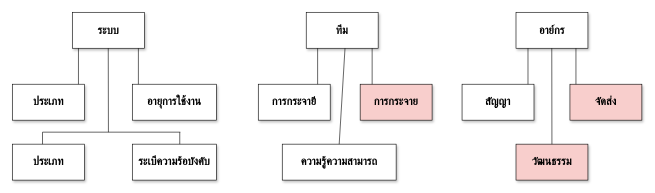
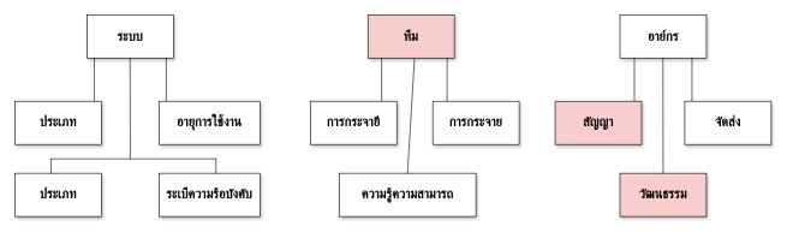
- <mxCell id="3" value="&lt;font style=&quot;font-size: 18px;&quot;&gt;&lt;b&gt;ทีม&lt;/b&gt;&lt;/font&gt;" style="rounded=0;whiteSpace=wrap;html=1;shadow=1;" vertex="1" parent="1"><mxGeometry x="510" y="20" width="120" height="60" as="geometry" /></mxCell>
+ <mxCell id="3" value="&lt;font style=&quot;font-size: 18px;&quot;&gt;&lt;b&gt;ทีม&lt;/b&gt;&lt;/font&gt;" style="rounded=0;whiteSpace=wrap;html=1;shadow=1;fillColor=#f8cecc;" vertex="1" parent="1"><mxGeometry x="510" y="20" width="120" height="60" as="geometry" /></mxCell>
- <mxCell id="11" value="&lt;span style=&quot;font-size: 18px;&quot;&gt;การกระจาย&lt;/span&gt;" style="rounded=0;whiteSpace=wrap;html=1;shadow=1;fontStyle=1;fillColor=#f8cecc;" vertex="1" parent="1"><mxGeometry x="600" y="140" width="120" height="60" as="geometry" /></mxCell>
+ <mxCell id="11" value="&lt;span style=&quot;font-size: 18px;&quot;&gt;การกระจาย&lt;/span&gt;" style="rounded=0;whiteSpace=wrap;html=1;shadow=1;fontStyle=1" vertex="1" parent="1"><mxGeometry x="600" y="140" width="120" height="60" as="geometry" /></mxCell>
- <mxCell id="12" value="&lt;span style=&quot;font-size: 18px;&quot;&gt;สัญญา&lt;/span&gt;" style="rounded=0;whiteSpace=wrap;html=1;shadow=1;fontStyle=1" vertex="1" parent="1"><mxGeometry x="770" y="140" width="120" height="60" as="geometry" /></mxCell>
+ <mxCell id="12" value="&lt;span style=&quot;font-size: 18px;&quot;&gt;สัญญา&lt;/span&gt;" style="rounded=0;whiteSpace=wrap;html=1;shadow=1;fontStyle=1;fillColor=#f8cecc;" vertex="1" parent="1"><mxGeometry x="770" y="140" width="120" height="60" as="geometry" /></mxCell>
- <mxCell id="13" value="&lt;span style=&quot;font-size: 18px;&quot;&gt;จัดส่ง&lt;/span&gt;" style="rounded=0;whiteSpace=wrap;html=1;shadow=1;fontStyle=1;fillColor=#f8cecc;" vertex="1" parent="1"><mxGeometry x="950" y="140" width="120" height="60" as="geometry" /></mxCell>
+ <mxCell id="13" value="&lt;span style=&quot;font-size: 18px;&quot;&gt;จัดส่ง&lt;/span&gt;" style="rounded=0;whiteSpace=wrap;html=1;shadow=1;fontStyle=1" vertex="1" parent="1"><mxGeometry x="950" y="140" width="120" height="60" as="geometry" /></mxCell>
